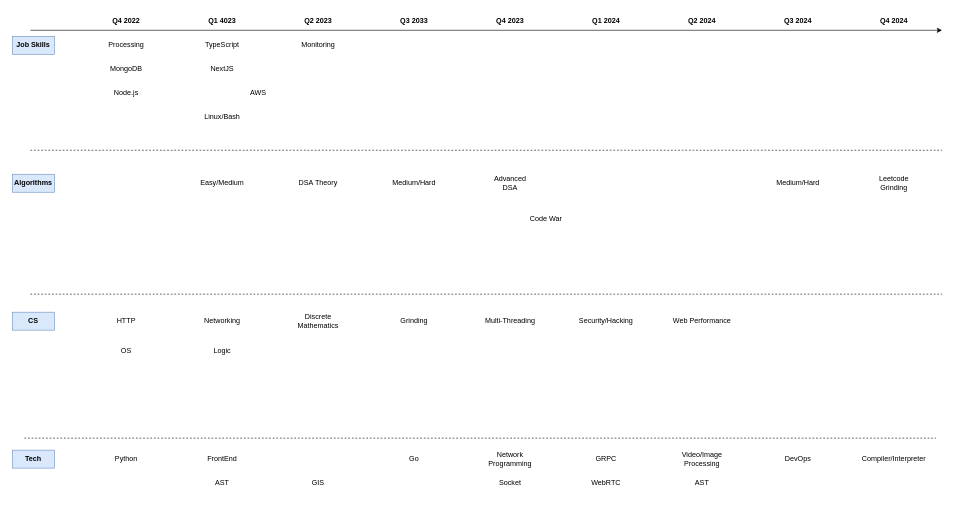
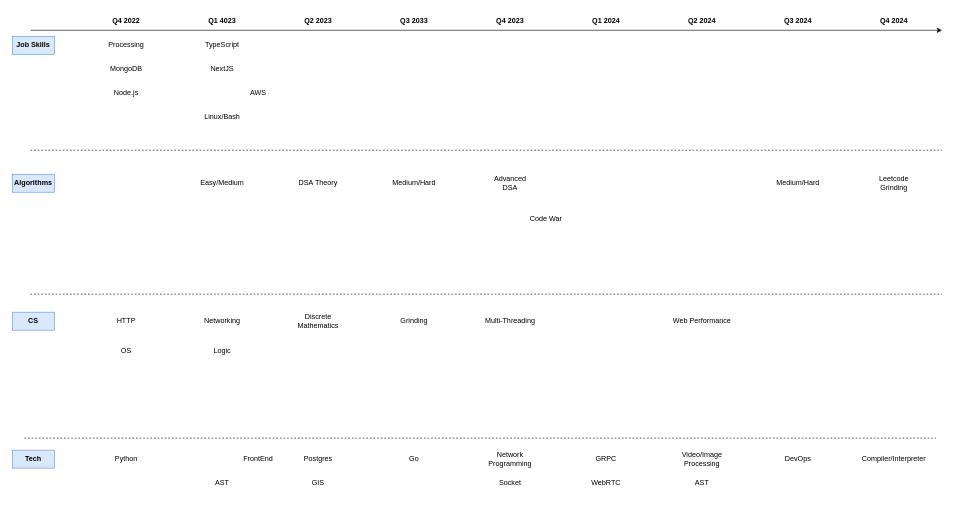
- <mxCell id="26" value="Monitoring" style="text;html=1;strokeColor=none;fillColor=none;align=center;verticalAlign=middle;whiteSpace=wrap;rounded=0;" vertex="1" parent="1"><mxGeometry x="500" y="60" width="60" height="30" as="geometry" /></mxCell>
- <mxCell id="55" value="Security/Hacking" style="text;html=1;strokeColor=none;fillColor=none;align=center;verticalAlign=middle;whiteSpace=wrap;rounded=0;" vertex="1" parent="1"><mxGeometry x="960" y="520" width="100" height="30" as="geometry" /></mxCell>
- <mxCell id="29" value="FrontEnd" style="text;html=1;strokeColor=none;fillColor=none;align=center;verticalAlign=middle;whiteSpace=wrap;rounded=0;" vertex="1" parent="1"><mxGeometry x="340" y="750" width="60" height="30" as="geometry" /></mxCell>
+ <mxCell id="29" value="FrontEnd" style="text;html=1;strokeColor=none;fillColor=none;align=center;verticalAlign=middle;whiteSpace=wrap;rounded=0;" vertex="1" parent="1"><mxGeometry x="400" y="750" width="60" height="30" as="geometry" /></mxCell>
+ <mxCell id="28" value="Postgres" style="text;html=1;strokeColor=none;fillColor=none;align=center;verticalAlign=middle;whiteSpace=wrap;rounded=0;" vertex="1" parent="1"><mxGeometry x="500" y="750" width="60" height="30" as="geometry" /></mxCell>
